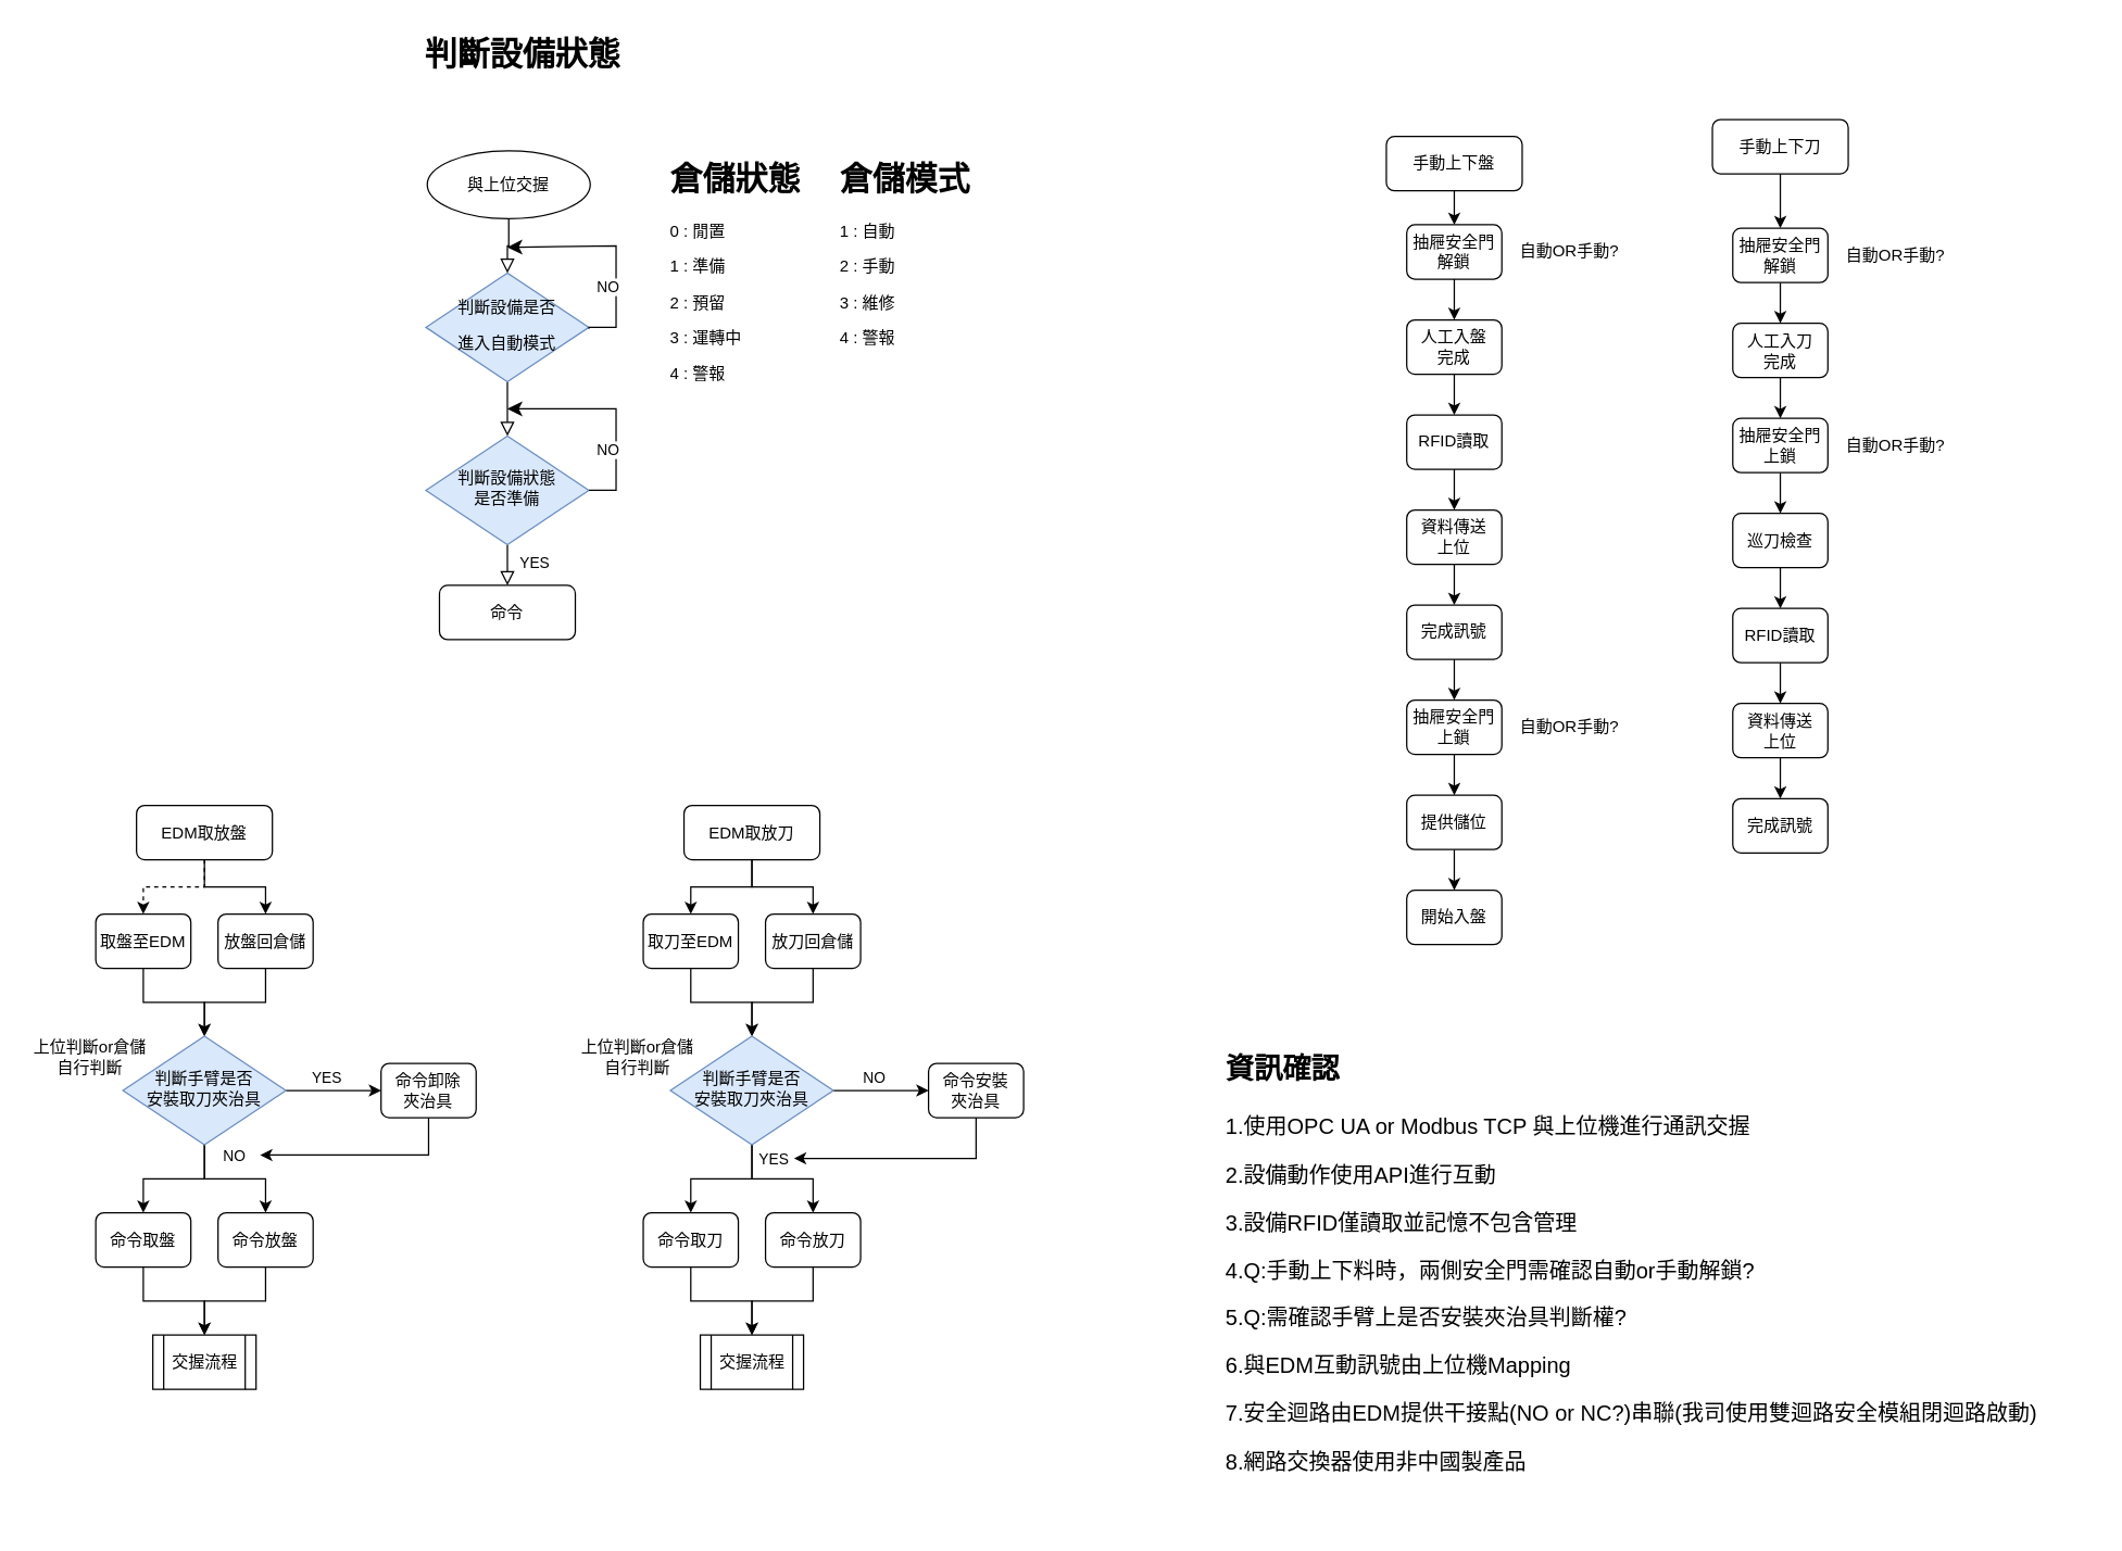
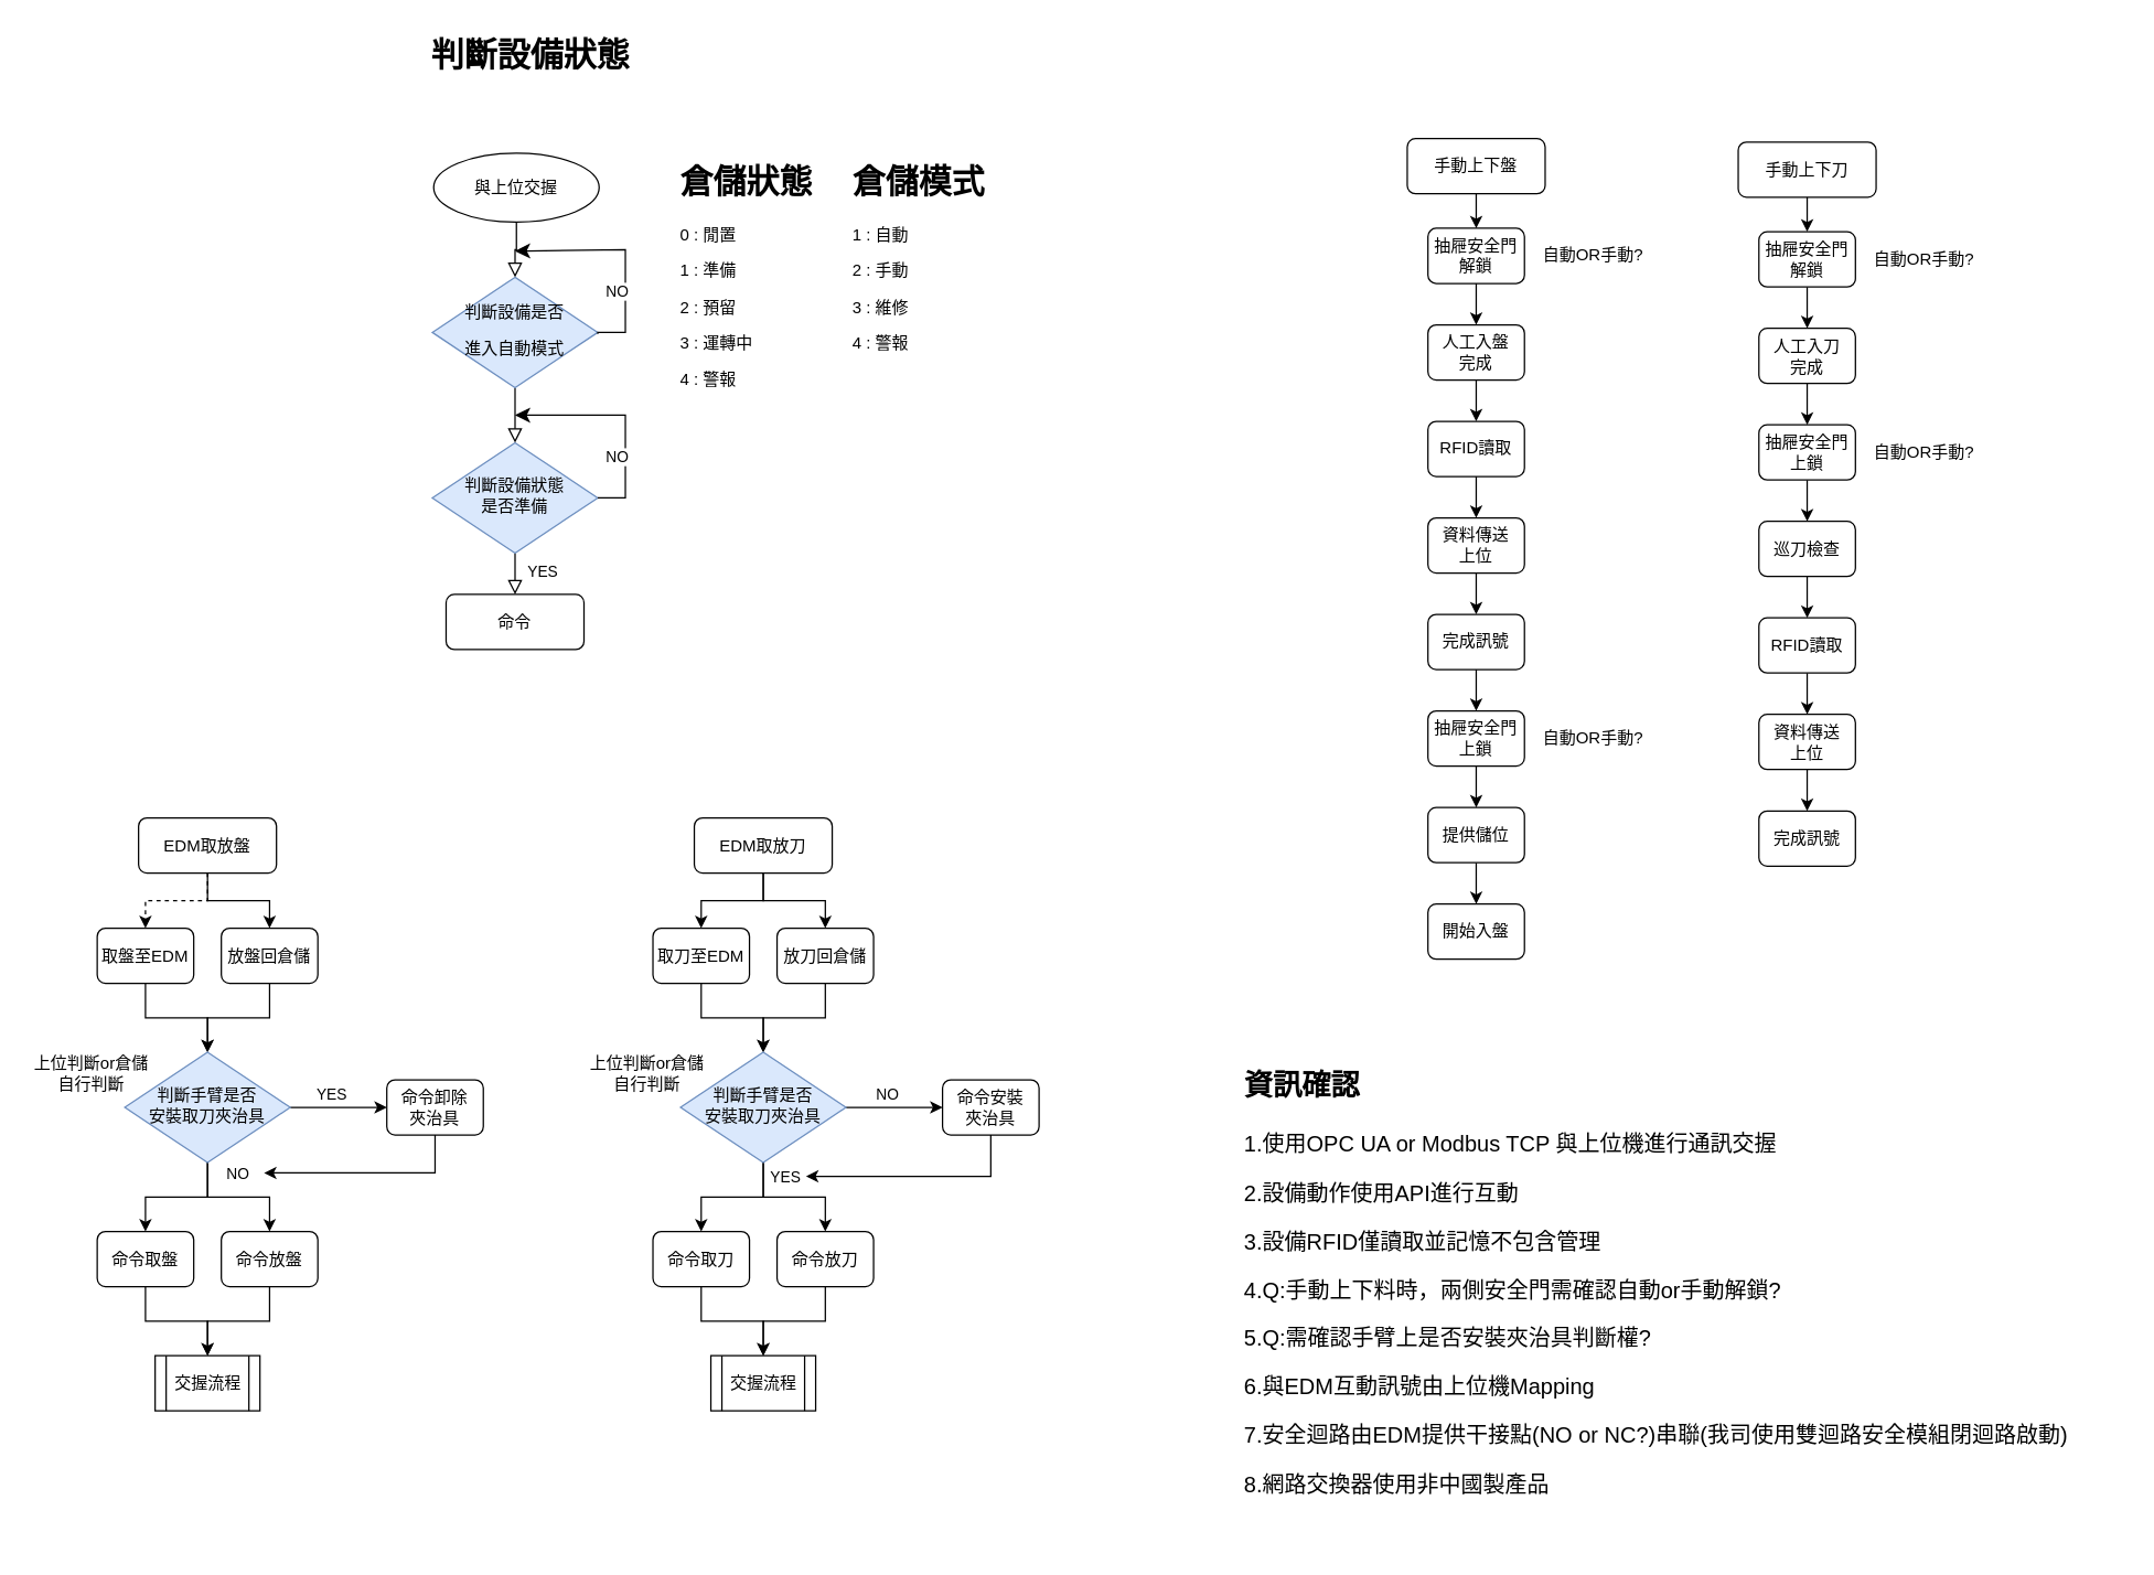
- <mxCell id="20" value="手動上下刀" style="rounded=1;whiteSpace=wrap;html=1;fontSize=12;glass=0;strokeWidth=1;shadow=0;" parent="1" vertex="1"><mxGeometry x="1260" y="87.5" width="100" height="40" as="geometry" /></mxCell>
+ <mxCell id="20" value="手動上下刀" style="rounded=1;whiteSpace=wrap;html=1;fontSize=12;glass=0;strokeWidth=1;shadow=0;" parent="1" vertex="1"><mxGeometry x="1260" y="102.5" width="100" height="40" as="geometry" /></mxCell>
